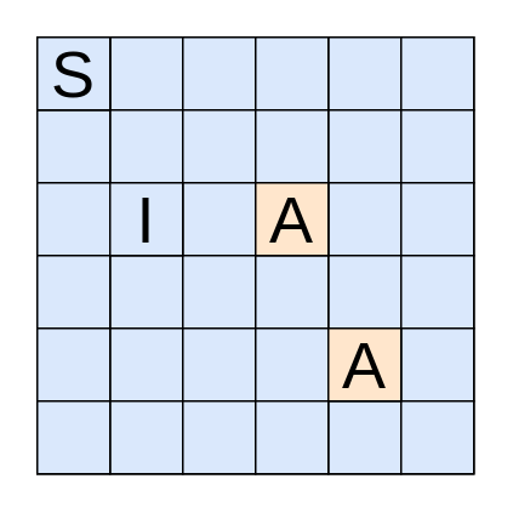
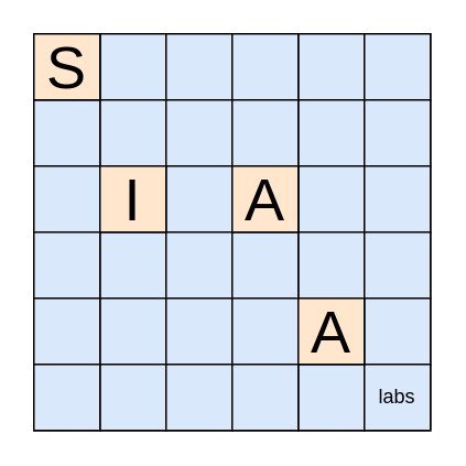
- <mxCell id="40" value="&lt;font style=&quot;font-size: 36px&quot;&gt;S&lt;/font&gt;" style="whiteSpace=wrap;html=1;aspect=fixed;fillColor=#dae8fc;strokeColor=#000000;" parent="2" vertex="1"><mxGeometry width="40" height="40" as="geometry" /></mxCell>
+ <mxCell id="40" value="&lt;font style=&quot;font-size: 36px&quot;&gt;S&lt;/font&gt;" style="whiteSpace=wrap;html=1;aspect=fixed;fillColor=#ffe6cc;strokeColor=#000000;" parent="2" vertex="1"><mxGeometry width="40" height="40" as="geometry" /></mxCell>
- <mxCell id="41" value="&lt;font style=&quot;font-size: 36px&quot;&gt;I&lt;/font&gt;" style="whiteSpace=wrap;html=1;aspect=fixed;fillColor=#dae8fc;strokeColor=#000000;" parent="2" vertex="1"><mxGeometry x="40" y="80" width="40" height="40" as="geometry" /></mxCell>
+ <mxCell id="41" value="&lt;font style=&quot;font-size: 36px&quot;&gt;I&lt;/font&gt;" style="whiteSpace=wrap;html=1;aspect=fixed;fillColor=#ffe6cc;strokeColor=#000000;" parent="2" vertex="1"><mxGeometry x="40" y="80" width="40" height="40" as="geometry" /></mxCell>
+ <mxCell id="44" value="labs" style="text;html=1;strokeColor=none;fillColor=none;align=center;verticalAlign=middle;whiteSpace=wrap;rounded=0;" parent="2" vertex="1"><mxGeometry x="200" y="210" width="40" height="20" as="geometry" /></mxCell>
